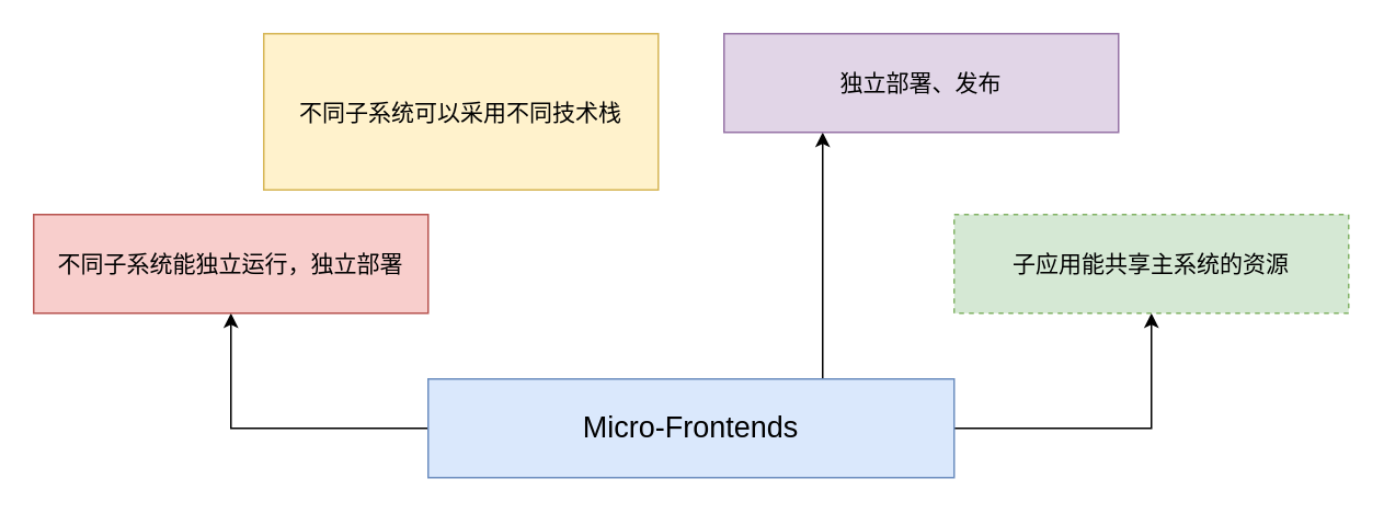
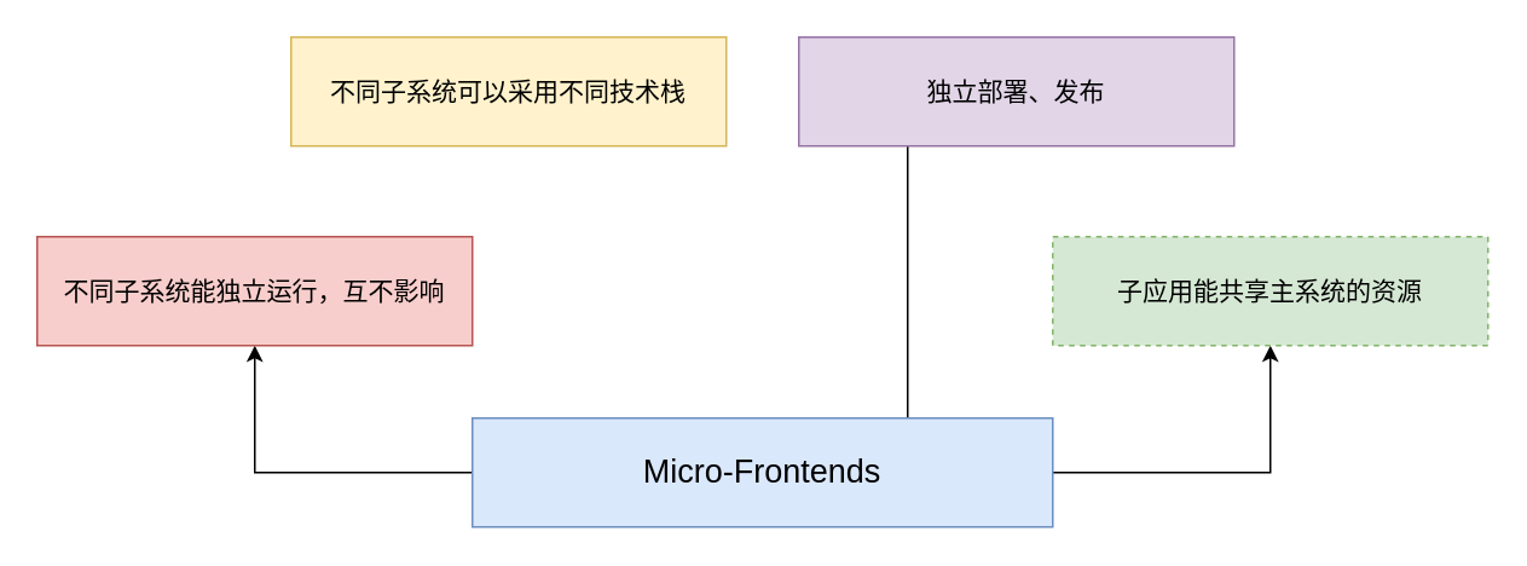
- <mxCell id="6" value="&lt;font style=&quot;font-size: 14px&quot;&gt;不同子系统可以采用不同技术栈&lt;/font&gt;" style="rounded=0;whiteSpace=wrap;html=1;fillColor=#fff2cc;strokeColor=#d6b656;" vertex="1" parent="1"><mxGeometry x="160" y="20" width="240" height="95" as="geometry" /></mxCell>
+ <mxCell id="6" value="&lt;font style=&quot;font-size: 14px&quot;&gt;不同子系统可以采用不同技术栈&lt;/font&gt;" style="rounded=0;whiteSpace=wrap;html=1;fillColor=#fff2cc;strokeColor=#d6b656;" vertex="1" parent="1"><mxGeometry x="160" y="20" width="240" height="60" as="geometry" /></mxCell>
- <mxCell id="4" style="edgeStyle=orthogonalEdgeStyle;rounded=0;orthogonalLoop=1;jettySize=auto;html=1;exitX=0.75;exitY=0;exitDx=0;exitDy=0;entryX=0.25;entryY=1;entryDx=0;entryDy=0;" edge="1" parent="1" source="5" target="9"><mxGeometry relative="1" as="geometry" /></mxCell>
+ <mxCell id="4" style="edgeStyle=orthogonalEdgeStyle;rounded=0;orthogonalLoop=1;jettySize=auto;html=1;exitX=0.75;exitY=0;exitDx=0;exitDy=0;entryX=0.25;entryY=1;entryDx=0;entryDy=0;endArrow=none;" edge="1" parent="1" source="5" target="9"><mxGeometry relative="1" as="geometry" /></mxCell>
- <mxCell id="7" value="&lt;font style=&quot;font-size: 14px&quot;&gt;不同子系统能独立运行，独立部署&lt;/font&gt;" style="rounded=0;whiteSpace=wrap;html=1;fillColor=#f8cecc;strokeColor=#b85450;" vertex="1" parent="1"><mxGeometry x="20" y="130" width="240" height="60" as="geometry" /></mxCell>
+ <mxCell id="7" value="&lt;font style=&quot;font-size: 14px&quot;&gt;不同子系统能独立运行，互不影响&lt;/font&gt;" style="rounded=0;whiteSpace=wrap;html=1;fillColor=#f8cecc;strokeColor=#b85450;" vertex="1" parent="1"><mxGeometry x="20" y="130" width="240" height="60" as="geometry" /></mxCell>
